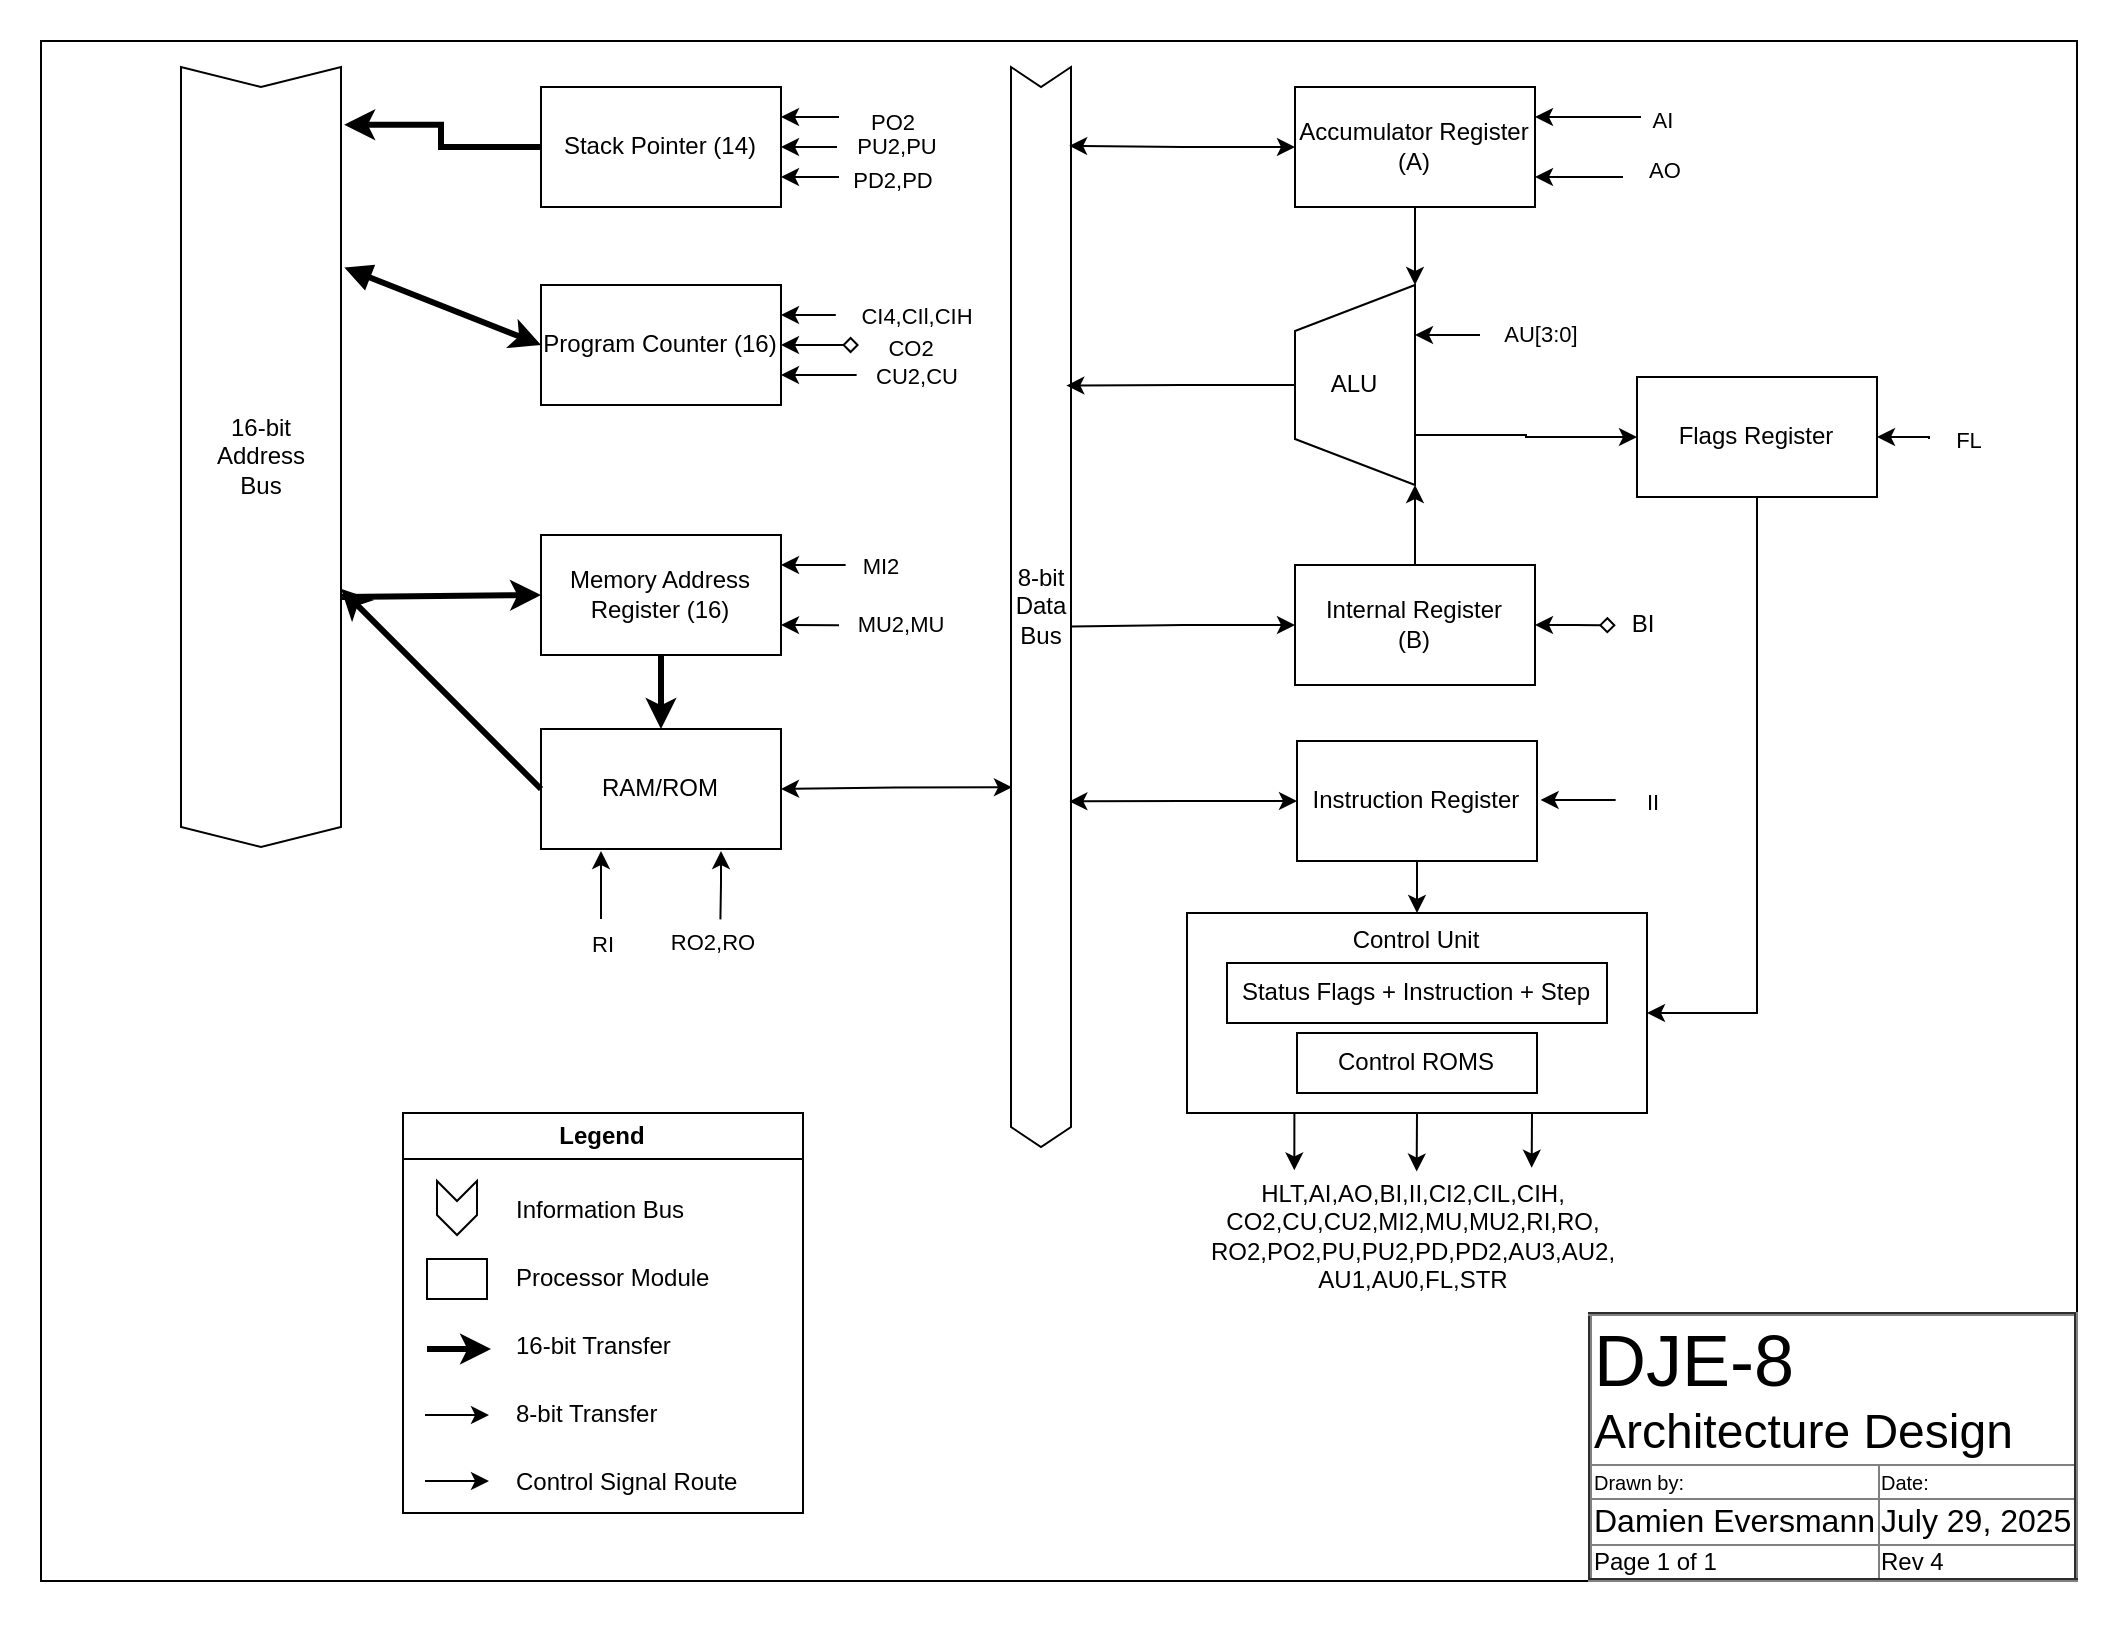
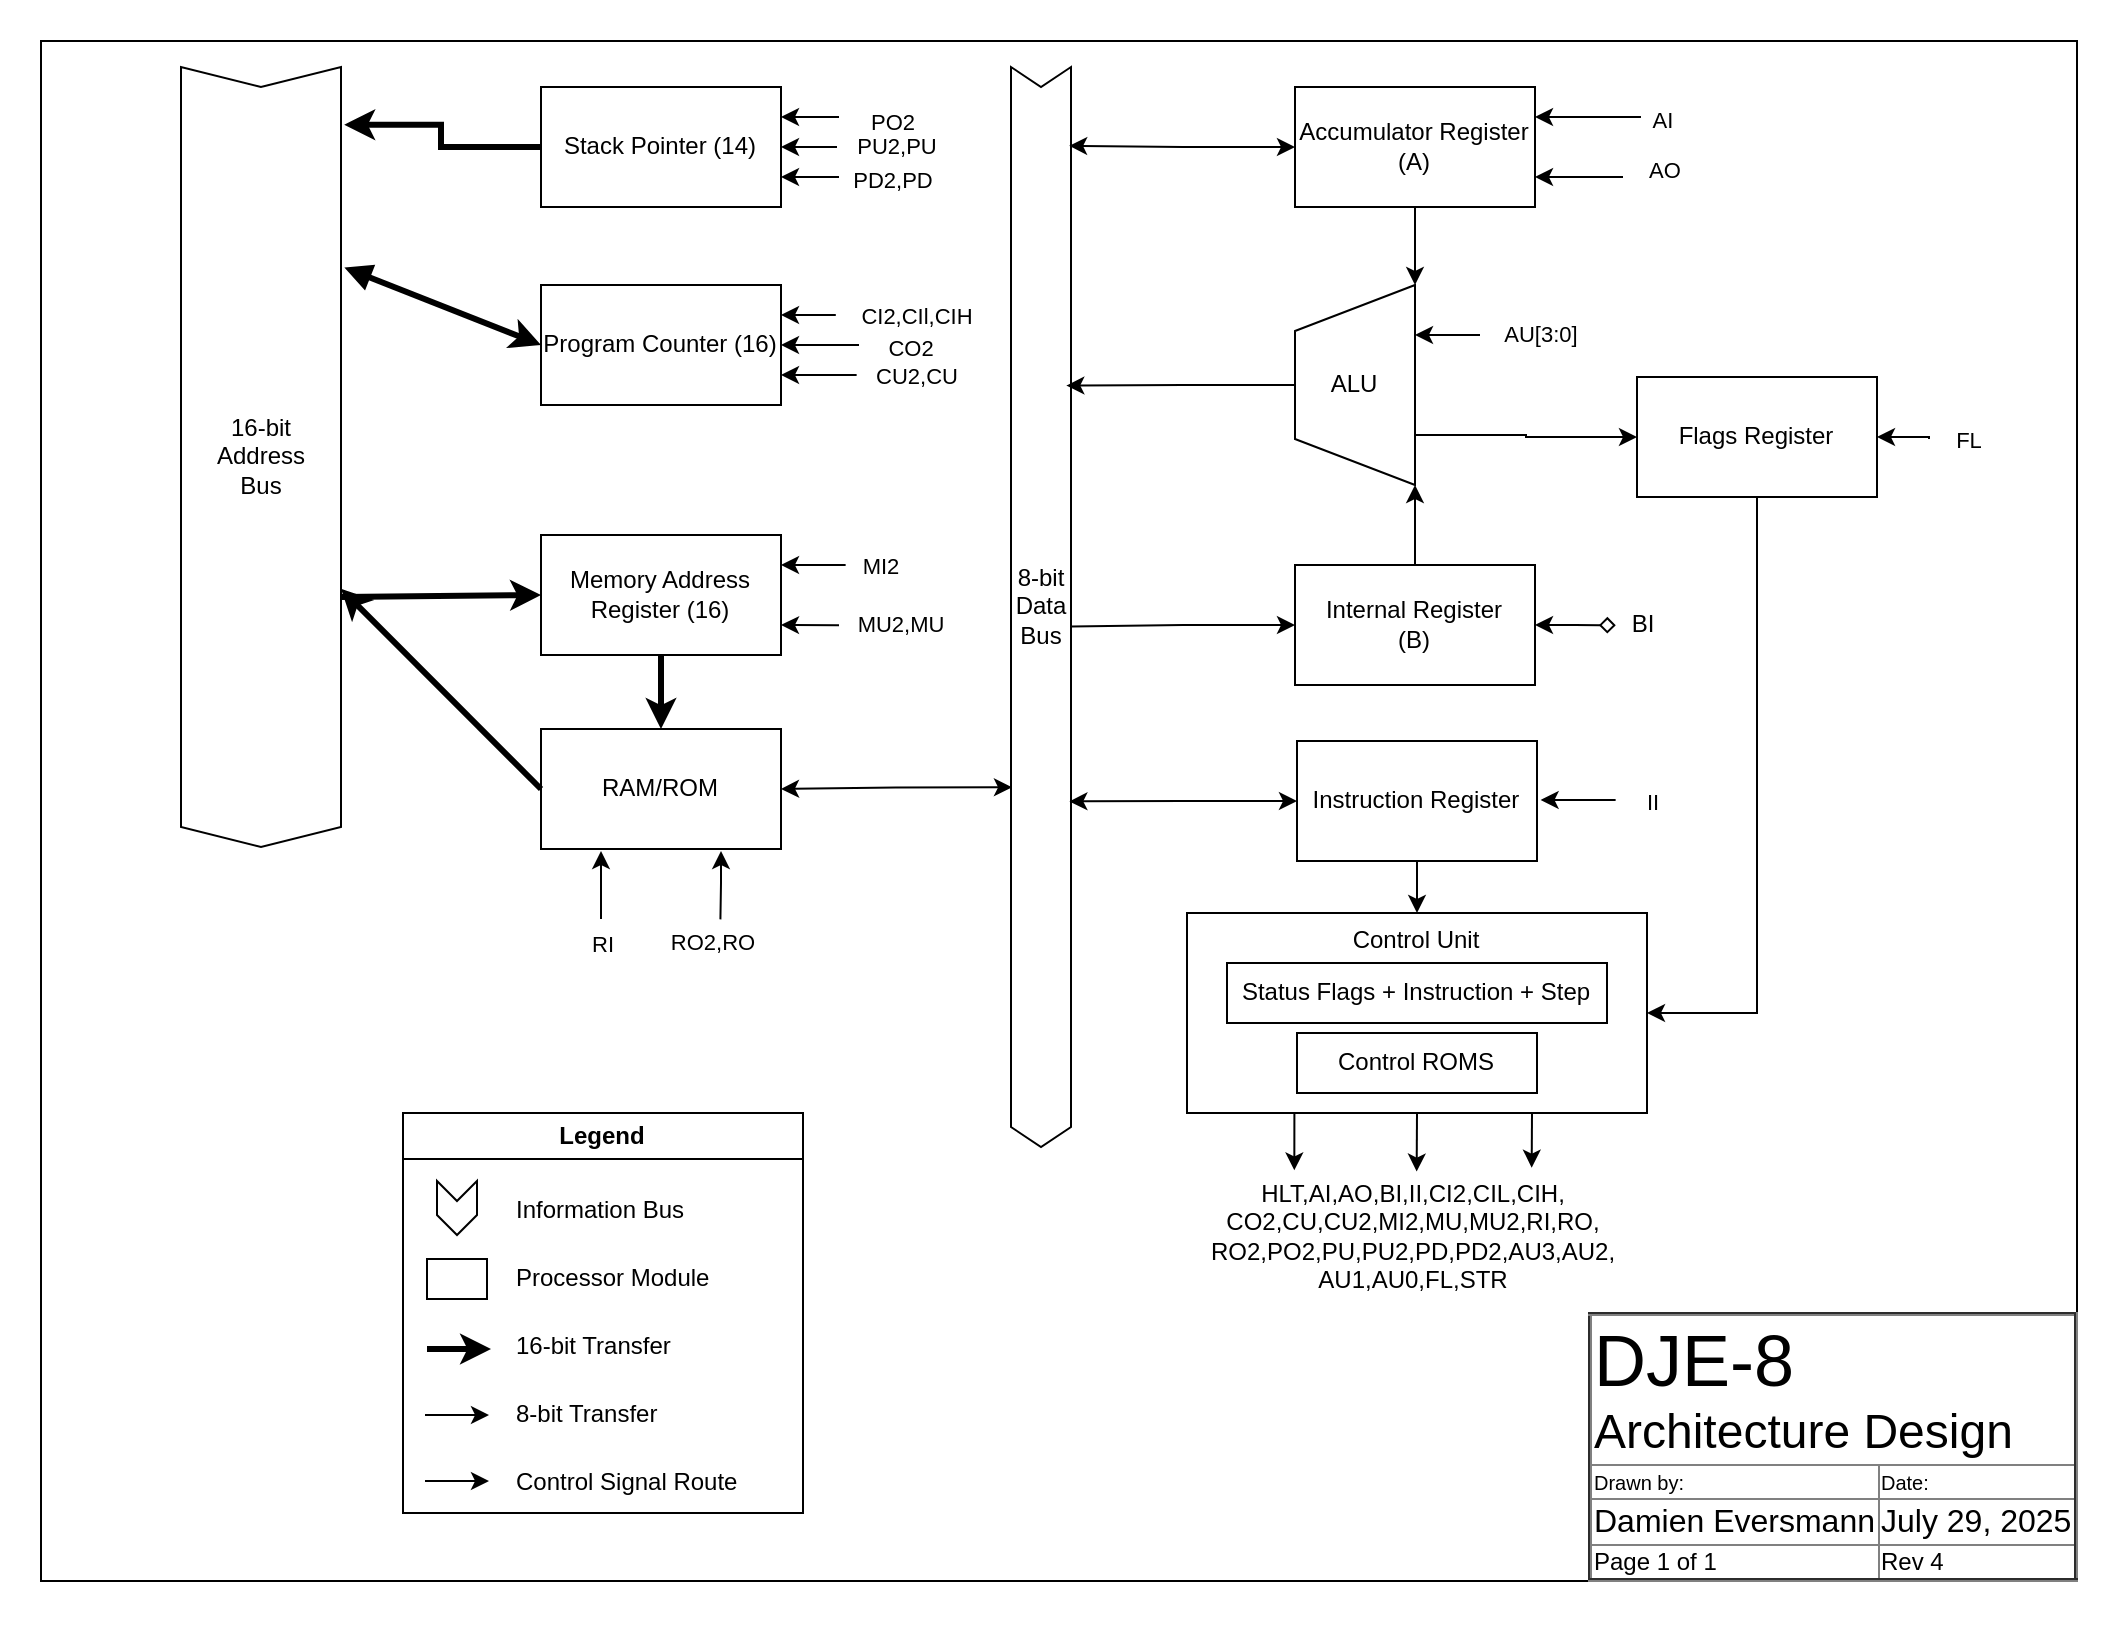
- <mxCell id="41" value="CI4,CIl,CIH" style="text;html=1;align=center;verticalAlign=middle;resizable=0;points=[];autosize=1;strokeColor=none;fillColor=none;fontSize=11;" parent="1" vertex="1"><mxGeometry x="418" y="143" width="80" height="30" as="geometry" /></mxCell>
+ <mxCell id="41" value="CI2,CIl,CIH" style="text;html=1;align=center;verticalAlign=middle;resizable=0;points=[];autosize=1;strokeColor=none;fillColor=none;fontSize=11;" parent="1" vertex="1"><mxGeometry x="418" y="143" width="80" height="30" as="geometry" /></mxCell>
- <mxCell id="18" style="rounded=0;orthogonalLoop=1;jettySize=auto;html=1;exitX=1;exitY=0.5;exitDx=0;exitDy=0;endArrow=diamond;endFill=0;startArrow=classic;startFill=1;entryX=-0.02;entryY=0.411;entryDx=0;entryDy=0;entryPerimeter=0;edgeStyle=orthogonalEdgeStyle;" parent="1" source="20" target="42" edge="1"><mxGeometry relative="1" as="geometry"><mxPoint x="430" y="83" as="targetPoint" /></mxGeometry></mxCell>
+ <mxCell id="18" style="rounded=0;orthogonalLoop=1;jettySize=auto;html=1;exitX=1;exitY=0.5;exitDx=0;exitDy=0;endArrow=none;endFill=0;startArrow=classic;startFill=1;entryX=-0.02;entryY=0.411;entryDx=0;entryDy=0;entryPerimeter=0;edgeStyle=orthogonalEdgeStyle;" parent="1" source="20" target="42" edge="1"><mxGeometry relative="1" as="geometry"><mxPoint x="430" y="83" as="targetPoint" /></mxGeometry></mxCell>
